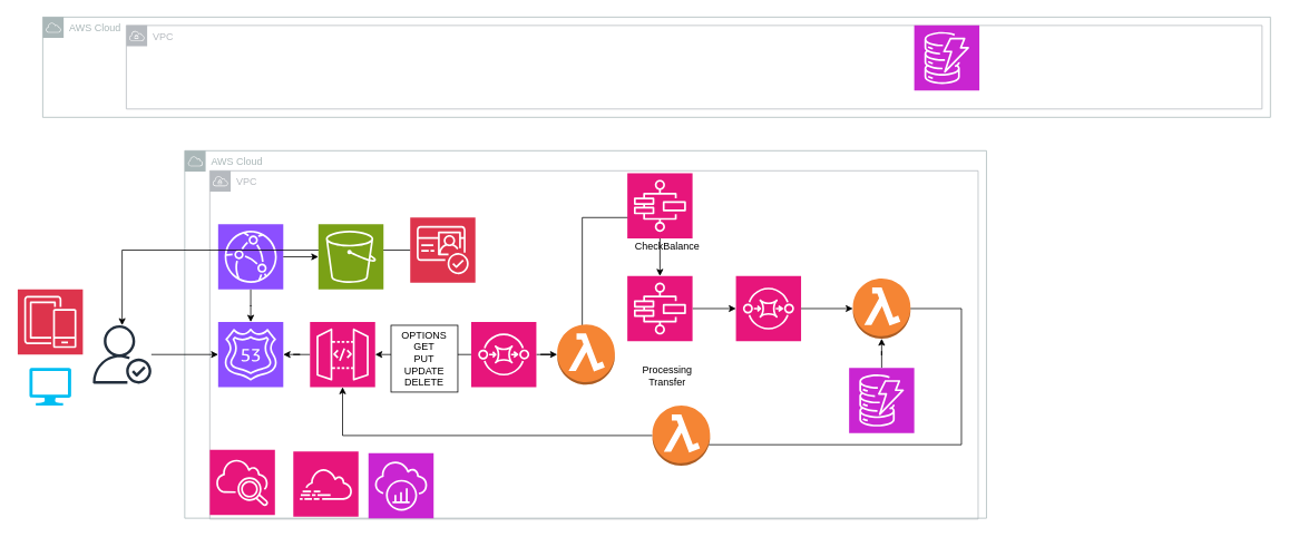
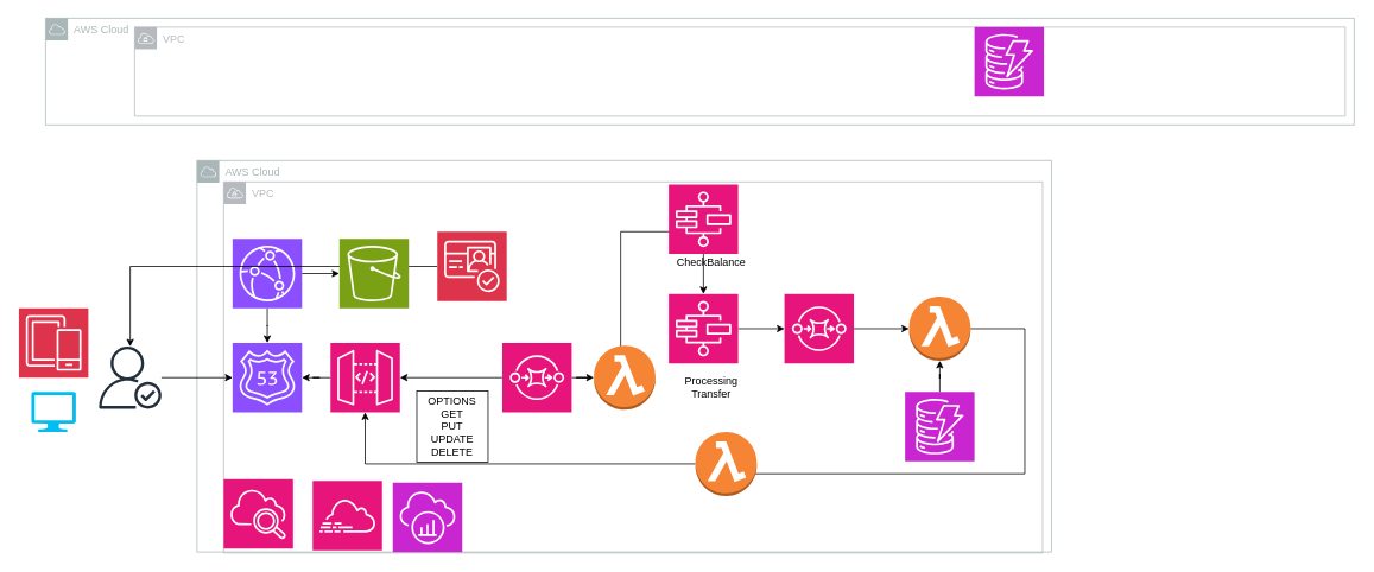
- <mxCell id="42" value="OPTIONS&lt;div&gt;GET&lt;/div&gt;&lt;div&gt;PUT&lt;/div&gt;&lt;div&gt;UPDATE&lt;/div&gt;&lt;div&gt;DELETE&lt;/div&gt;" style="whiteSpace=wrap;html=1;aspect=fixed;" parent="1" vertex="1"><mxGeometry x="467" y="389" width="80" height="80" as="geometry" /></mxCell>
+ <mxCell id="42" value="OPTIONS&lt;div&gt;GET&lt;/div&gt;&lt;div&gt;PUT&lt;/div&gt;&lt;div&gt;UPDATE&lt;/div&gt;&lt;div&gt;DELETE&lt;/div&gt;" style="whiteSpace=wrap;html=1;aspect=fixed;" parent="1" vertex="1"><mxGeometry x="467" y="439" width="80" height="80" as="geometry" /></mxCell>
- <mxCell id="27" value="Processing Transfer" style="text;strokeColor=none;align=center;fillColor=none;html=1;verticalAlign=middle;whiteSpace=wrap;rounded=0;" parent="1" vertex="1"><mxGeometry x="768" y="435" width="60" height="30" as="geometry" /></mxCell>
+ <mxCell id="27" value="Processing Transfer" style="text;strokeColor=none;align=center;fillColor=none;html=1;verticalAlign=middle;whiteSpace=wrap;rounded=0;" parent="1" vertex="1"><mxGeometry x="768" y="420" width="60" height="30" as="geometry" /></mxCell>
